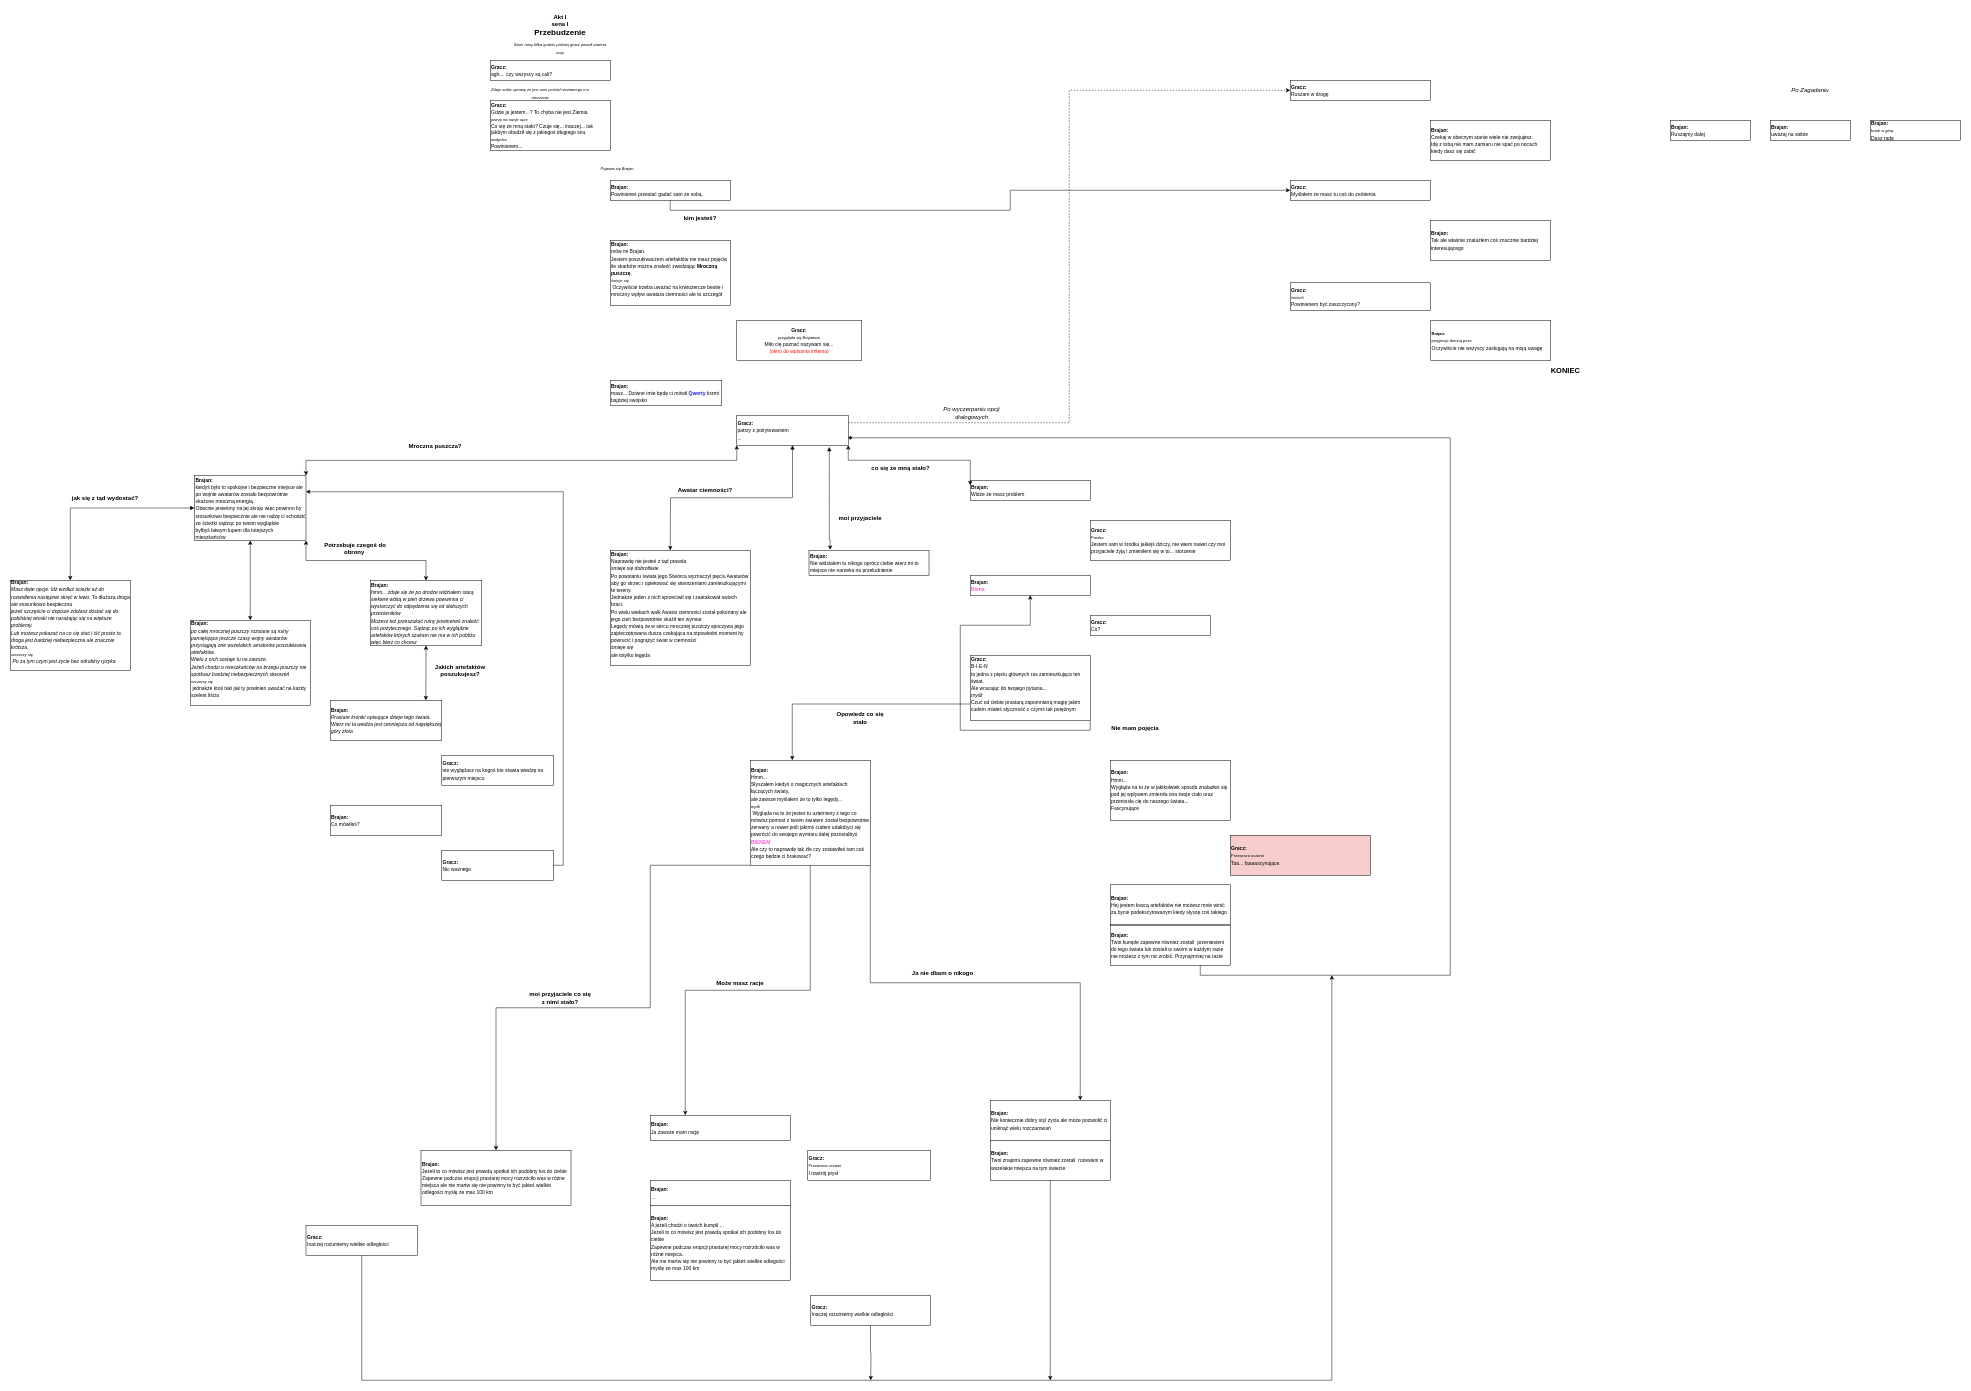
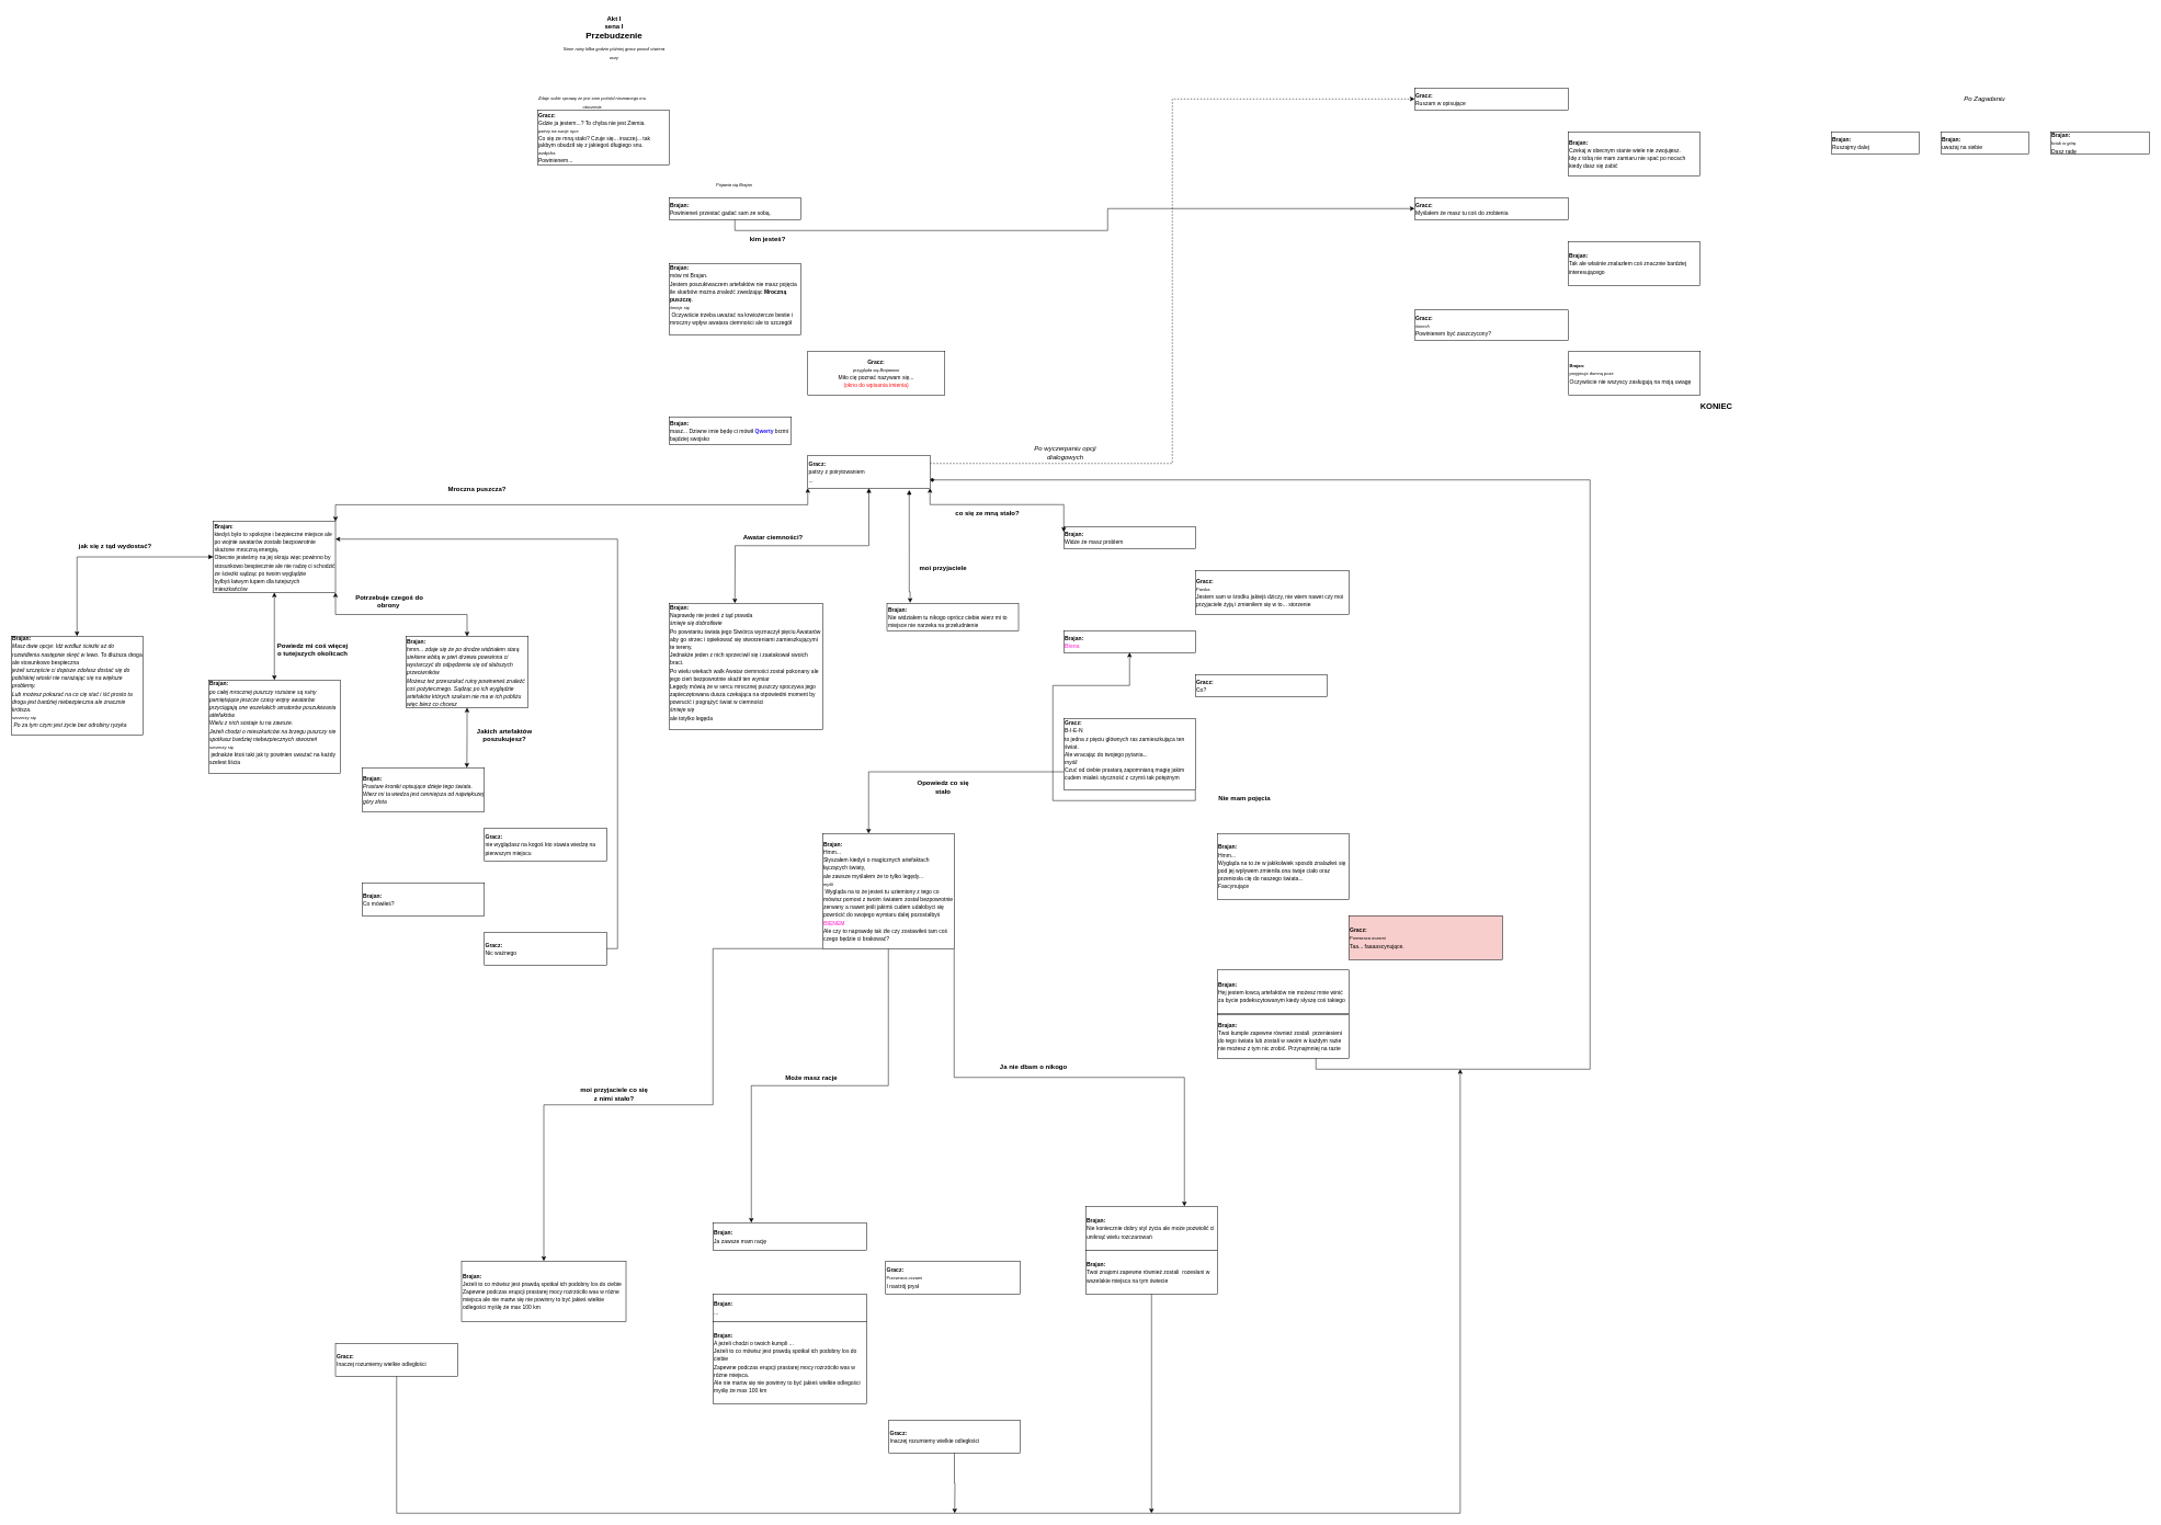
- <mxCell id="4" value="&lt;font style=&quot;font-size: 10px&quot;&gt;&lt;b&gt;Gracz:&lt;/b&gt;&lt;br&gt;agh...&amp;nbsp; czy wszyscy są cali?&lt;/font&gt;" style="rounded=0;whiteSpace=wrap;html=1;align=left;" vertex="1" parent="1"><mxGeometry x="980" y="120" width="240" height="40" as="geometry" /></mxCell>
- <mxCell id="77" value="&lt;b style=&quot;font-size: 10px&quot;&gt;Gracz:&lt;br&gt;&lt;/b&gt;&lt;font style=&quot;font-size: 10px&quot;&gt;Ruszam w drogę&lt;/font&gt;" style="rounded=0;whiteSpace=wrap;html=1;align=left;" vertex="1" parent="1"><mxGeometry x="2580" y="160" width="280" height="40" as="geometry" /></mxCell>
+ <mxCell id="77" value="&lt;b style=&quot;font-size: 10px&quot;&gt;Gracz:&lt;br&gt;&lt;/b&gt;&lt;font style=&quot;font-size: 10px&quot;&gt;Ruszam w opisujące&lt;/font&gt;" style="rounded=0;whiteSpace=wrap;html=1;align=left;" vertex="1" parent="1"><mxGeometry x="2580" y="160" width="280" height="40" as="geometry" /></mxCell>
- <mxCell id="9" value="&lt;font size=&quot;1&quot;&gt;&lt;i style=&quot;font-size: 8px&quot;&gt;Pojawia się Brajan&amp;nbsp;&lt;/i&gt;&lt;/font&gt;" style="text;html=1;strokeColor=none;fillColor=none;align=center;verticalAlign=middle;whiteSpace=wrap;rounded=0;" vertex="1" parent="1"><mxGeometry x="1115" y="320" width="240" height="30" as="geometry" /></mxCell>
+ <mxCell id="9" value="&lt;font size=&quot;1&quot;&gt;&lt;i style=&quot;font-size: 8px&quot;&gt;Pojawia się Brajan&amp;nbsp;&lt;/i&gt;&lt;/font&gt;" style="text;html=1;strokeColor=none;fillColor=none;align=center;verticalAlign=middle;whiteSpace=wrap;rounded=0;" vertex="1" parent="1"><mxGeometry x="1220" y="320" width="240" height="30" as="geometry" /></mxCell>
+ <mxCell id="38" value="&lt;b&gt;Powiedz mi coś więcej o tutejszych okolicach&lt;/b&gt;" style="text;html=1;strokeColor=none;fillColor=none;align=center;verticalAlign=middle;whiteSpace=wrap;rounded=0;" vertex="1" parent="1"><mxGeometry x="500" y="1169" width="140" height="30" as="geometry" /></mxCell>
